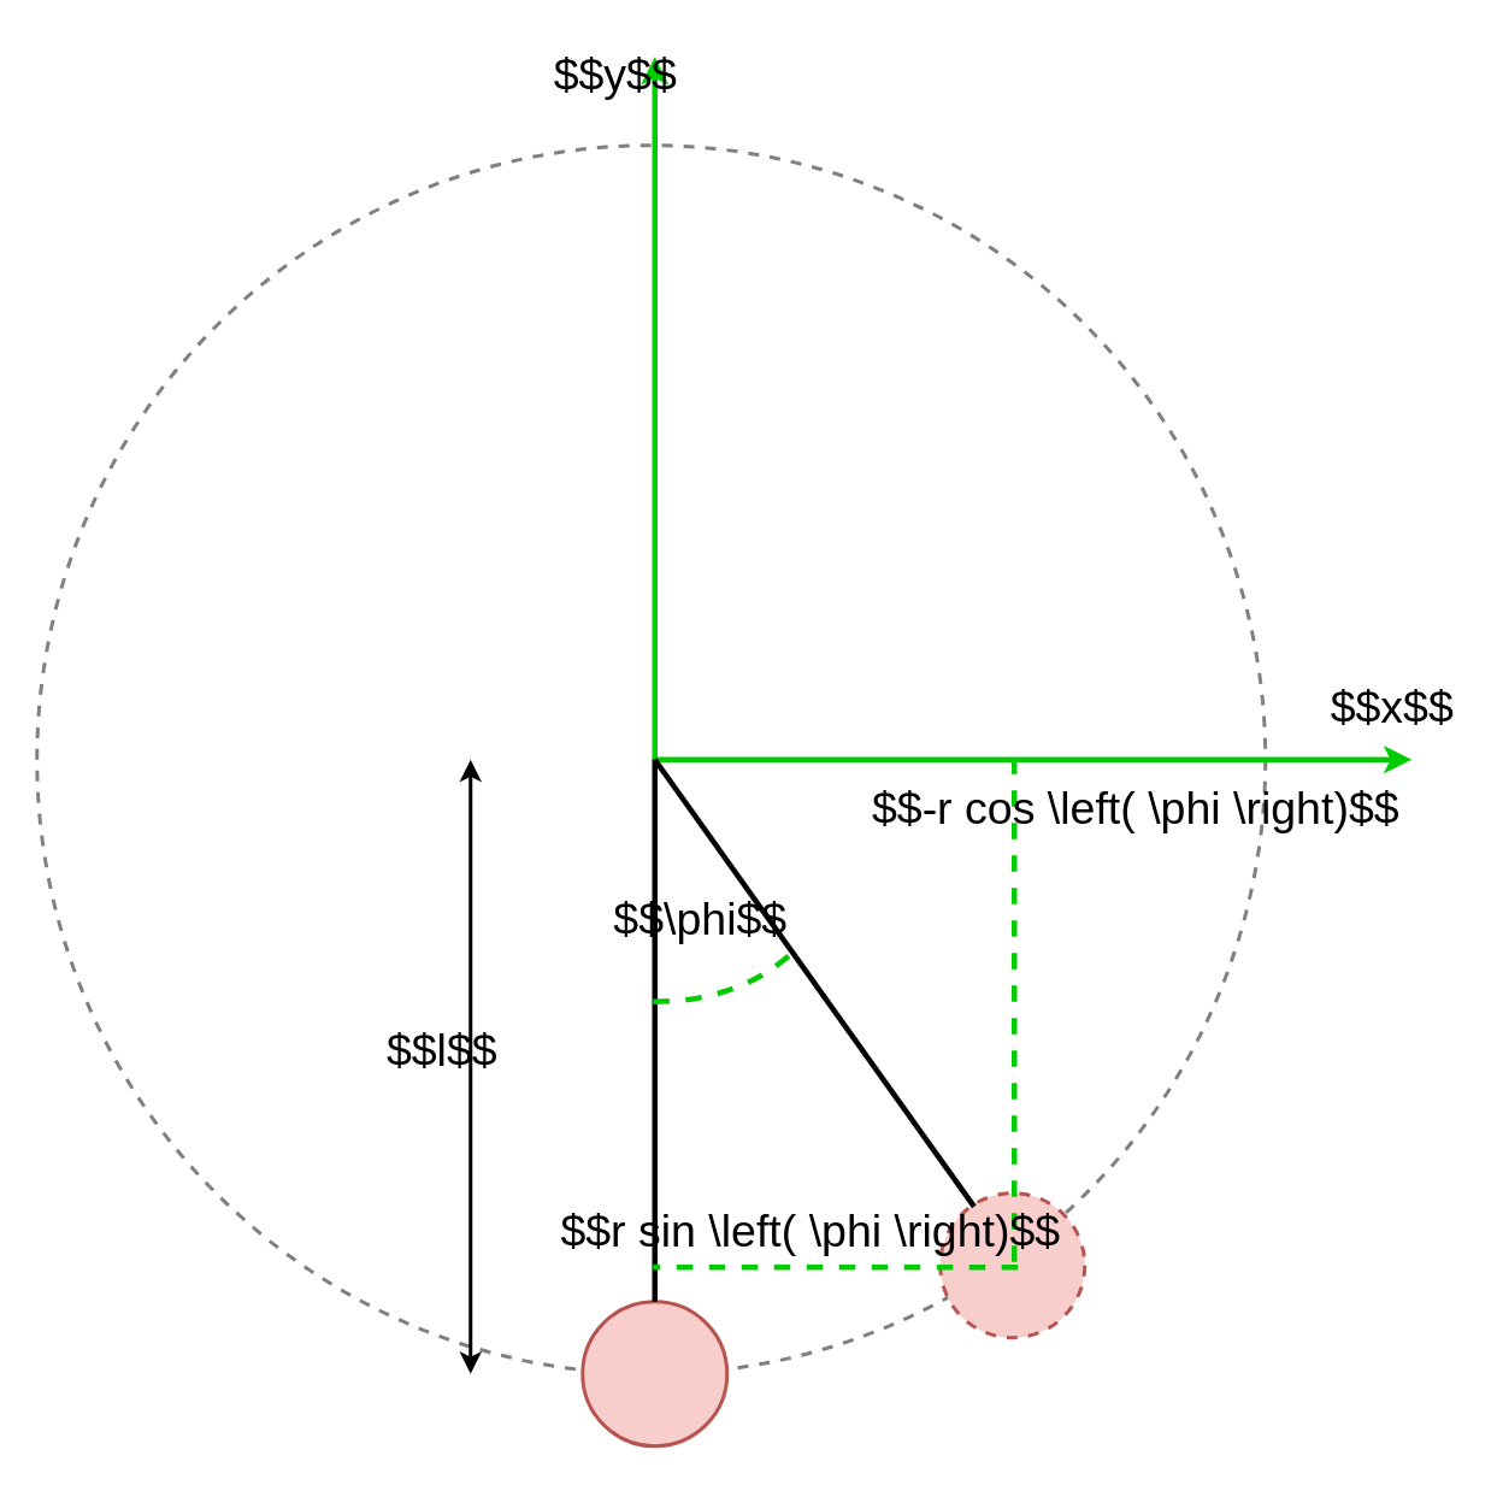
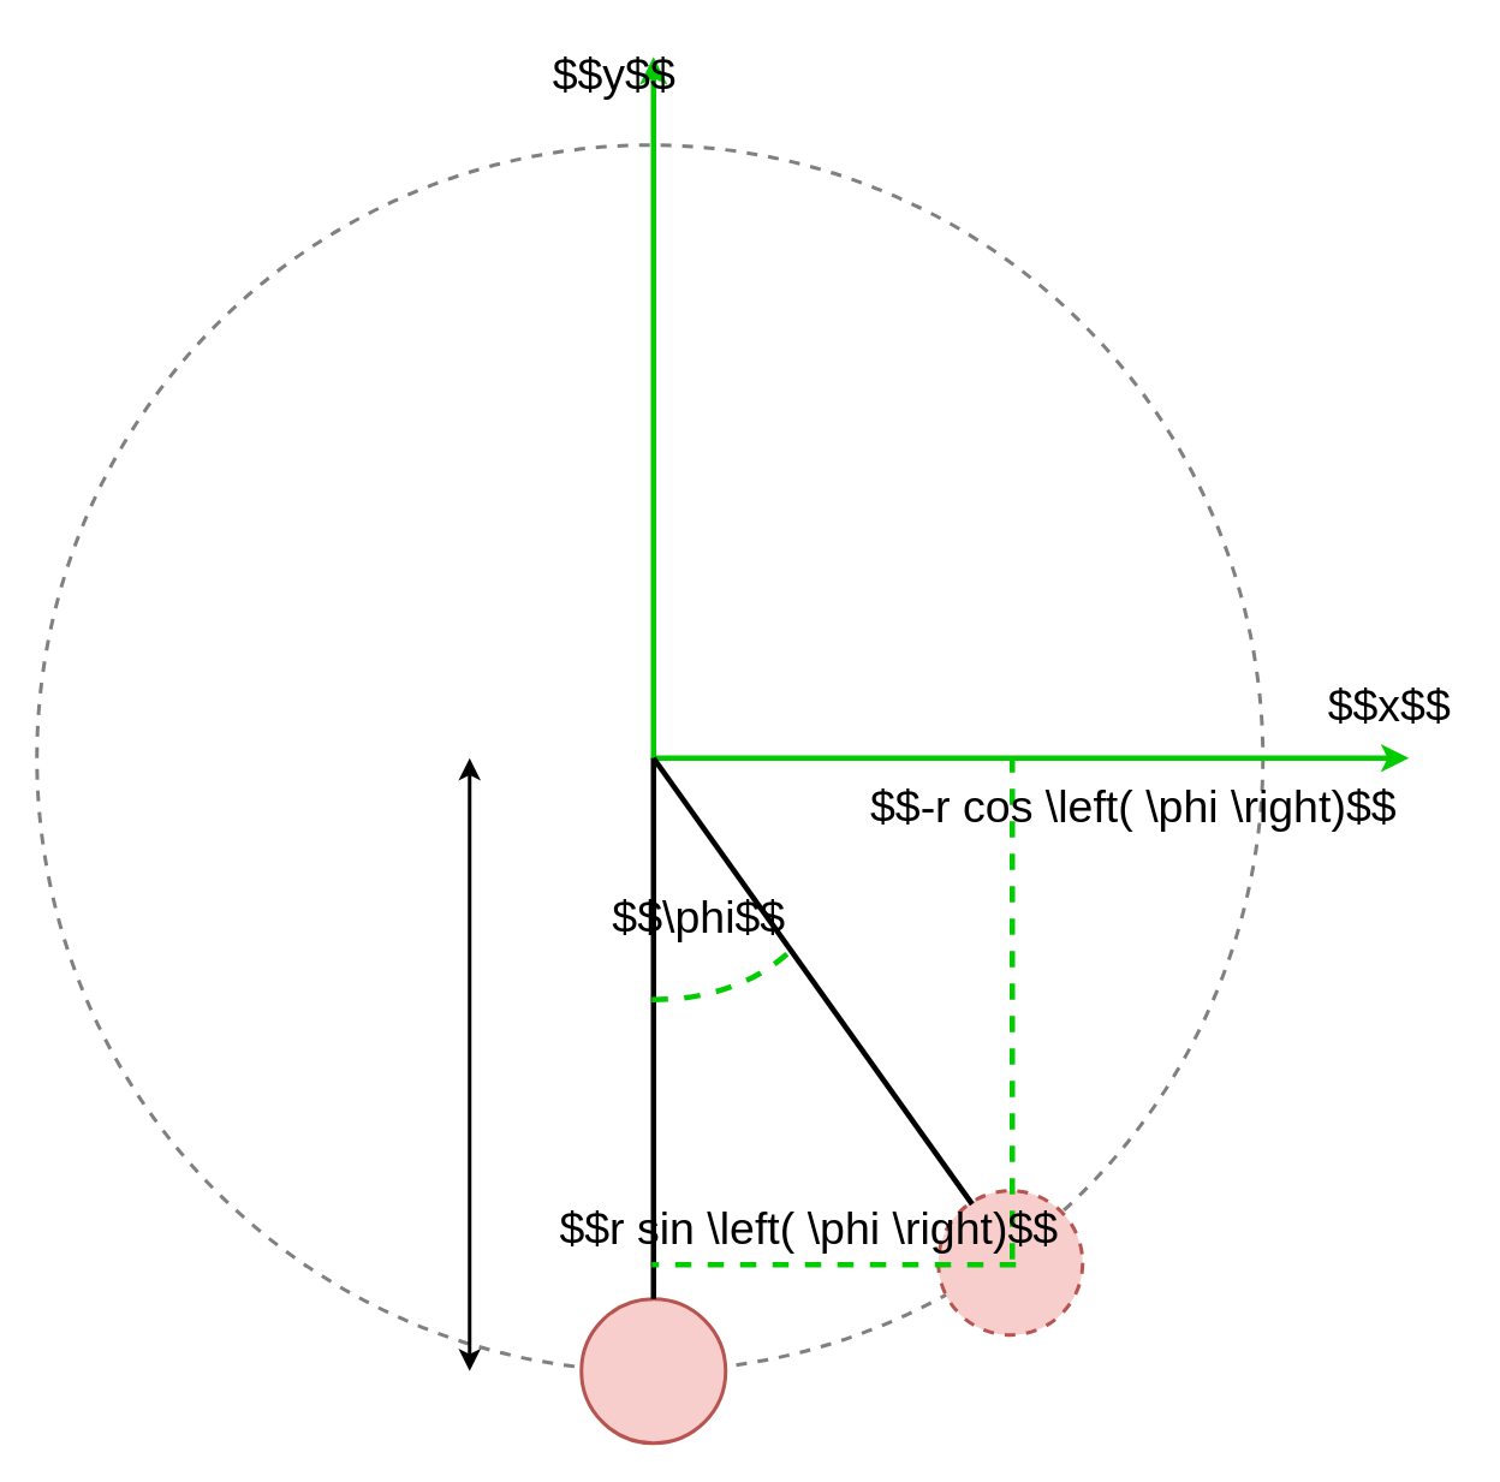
- <mxCell id="18" value="$$l$$" style="text;html=1;resizable=0;autosize=1;align=center;verticalAlign=middle;points=[];fillColor=none;strokeColor=none;rounded=0;fontSize=25;" vertex="1" parent="1"><mxGeometry x="204" y="560" width="80" height="40" as="geometry" /></mxCell>
